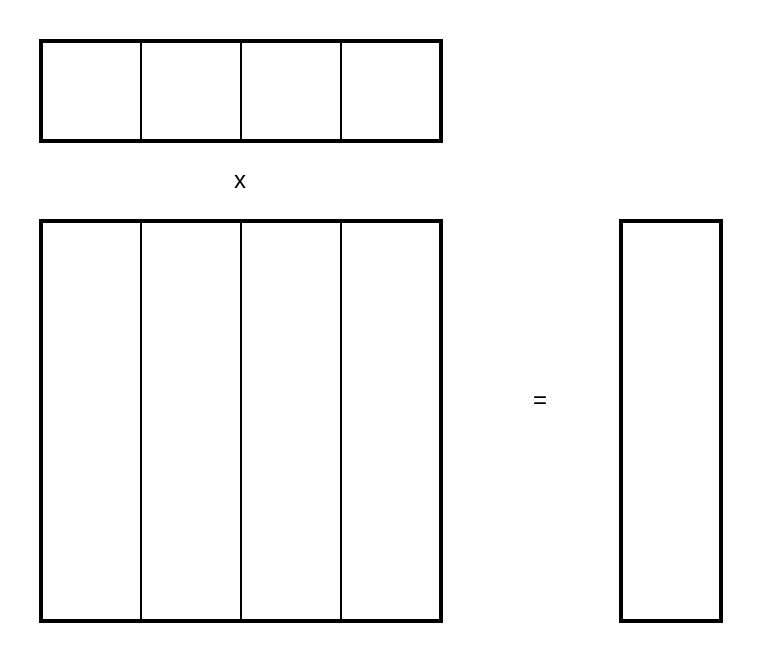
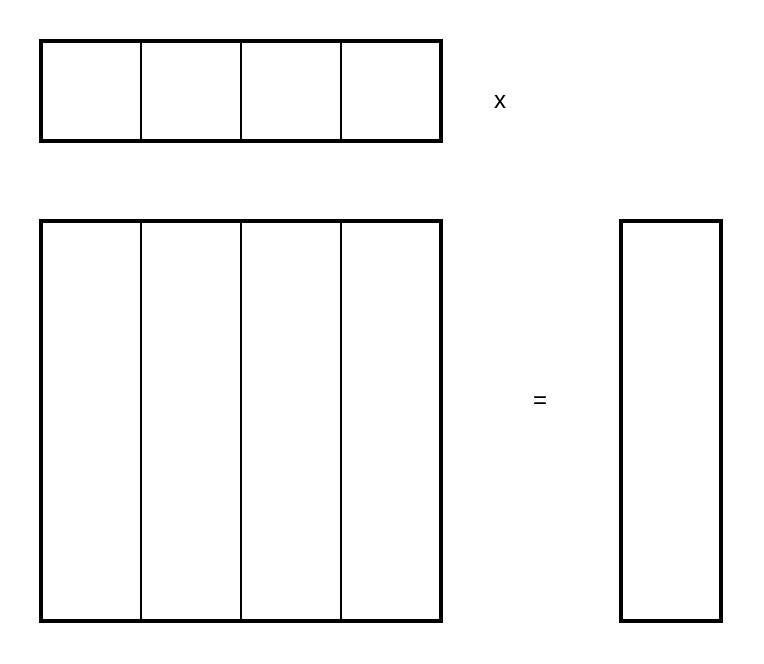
- <mxCell id="11" value="x" style="text;html=1;strokeColor=none;fillColor=none;align=center;verticalAlign=middle;whiteSpace=wrap;rounded=0;" vertex="1" parent="1"><mxGeometry x="105" y="80" width="30" height="20" as="geometry" /></mxCell>
+ <mxCell id="11" value="x" style="text;html=1;strokeColor=none;fillColor=none;align=center;verticalAlign=middle;whiteSpace=wrap;rounded=0;" vertex="1" parent="1"><mxGeometry x="235" y="40" width="30" height="20" as="geometry" /></mxCell>
